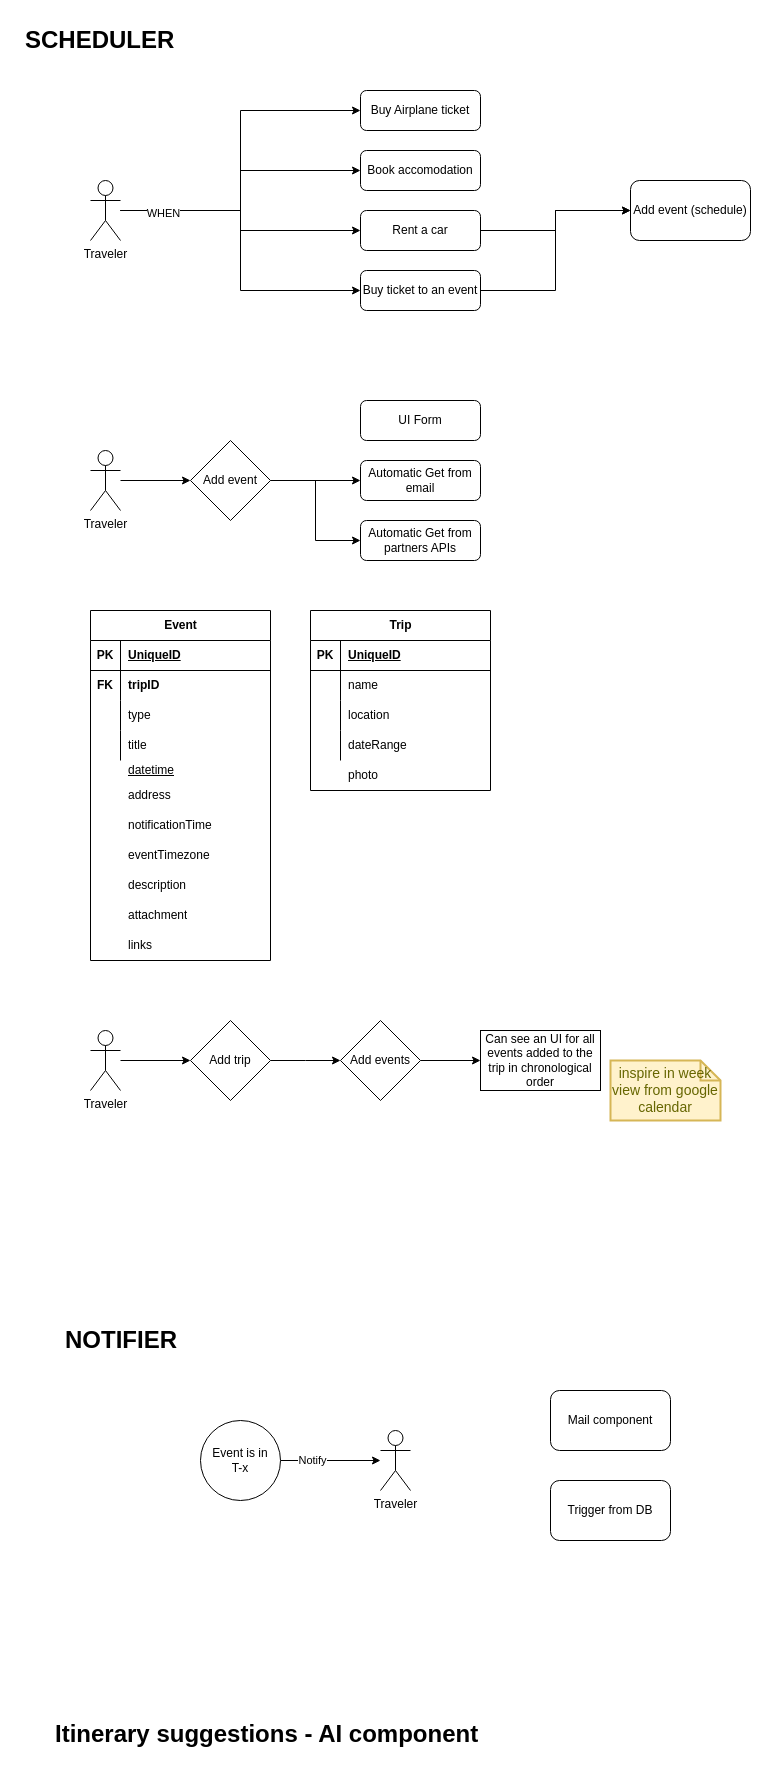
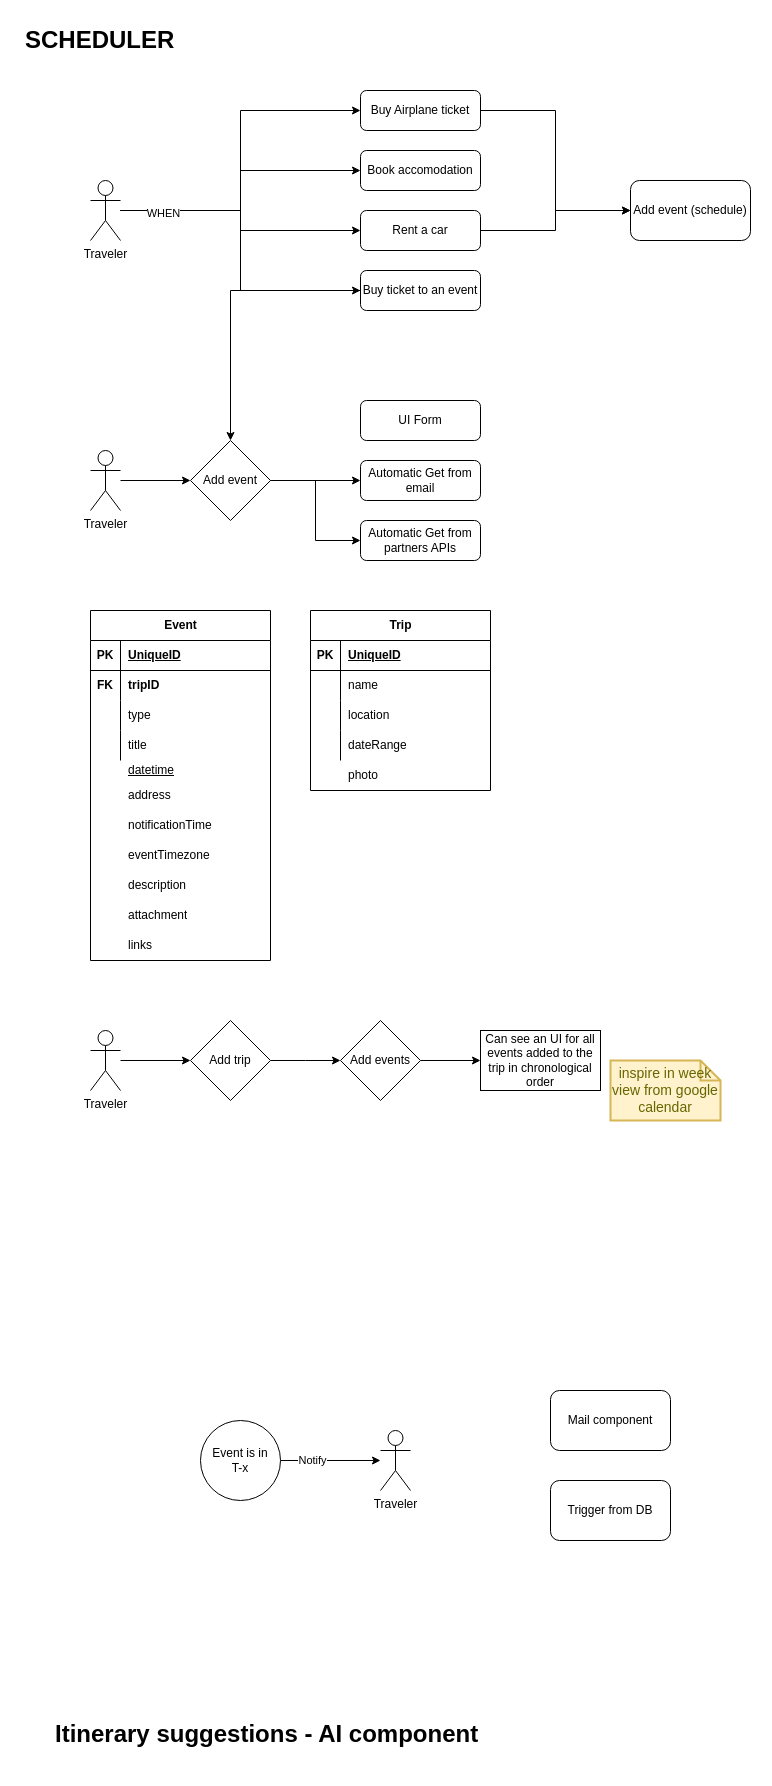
+ <mxCell id="8" style="edgeStyle=orthogonalEdgeStyle;rounded=0;orthogonalLoop=1;jettySize=auto;html=1;exitX=1;exitY=0.5;exitDx=0;exitDy=0;entryX=0;entryY=0.5;entryDx=0;entryDy=0;" edge="1" parent="1" source="9" target="16"><mxGeometry relative="1" as="geometry" /></mxCell>
- <mxCell id="14" style="edgeStyle=orthogonalEdgeStyle;rounded=0;orthogonalLoop=1;jettySize=auto;html=1;entryX=0;entryY=0.5;entryDx=0;entryDy=0;" edge="1" parent="1" source="15" target="16"><mxGeometry relative="1" as="geometry" /></mxCell>
+ <mxCell id="14" style="edgeStyle=orthogonalEdgeStyle;rounded=0;orthogonalLoop=1;jettySize=auto;html=1;" edge="1" parent="1" source="15" target="21"><mxGeometry relative="1" as="geometry" /></mxCell>
- <mxCell id="36" value="&lt;h1&gt;NOTIFIER&lt;/h1&gt;" style="text;html=1;strokeColor=none;fillColor=none;spacing=5;spacingTop=-20;whiteSpace=wrap;overflow=hidden;rounded=0;" vertex="1" parent="1"><mxGeometry x="60" y="1320" width="190" height="50" as="geometry" /></mxCell>
